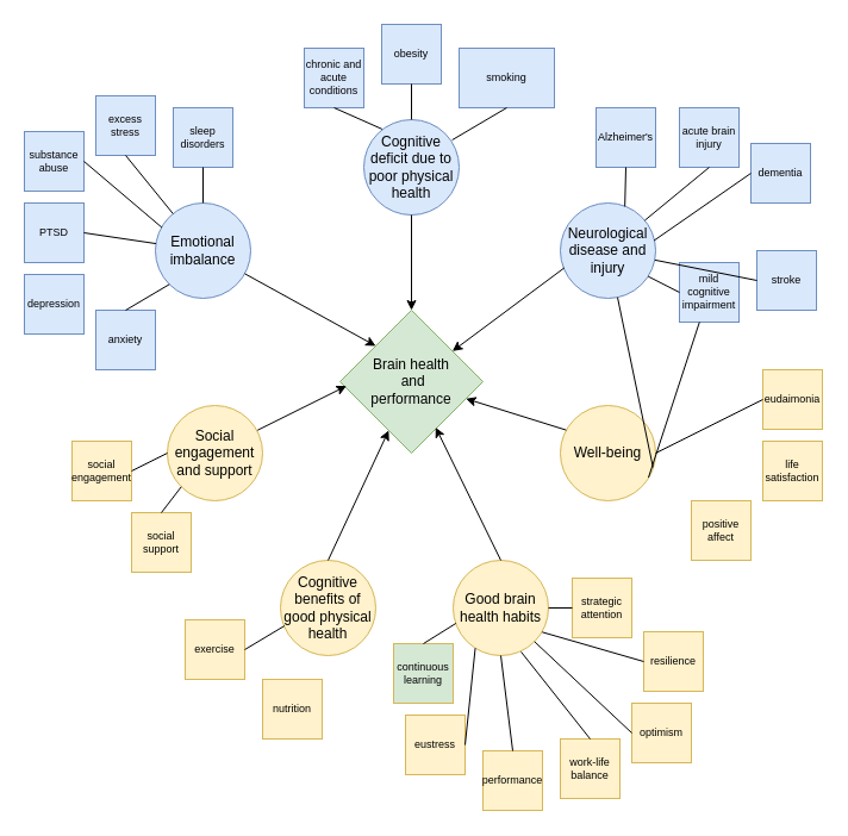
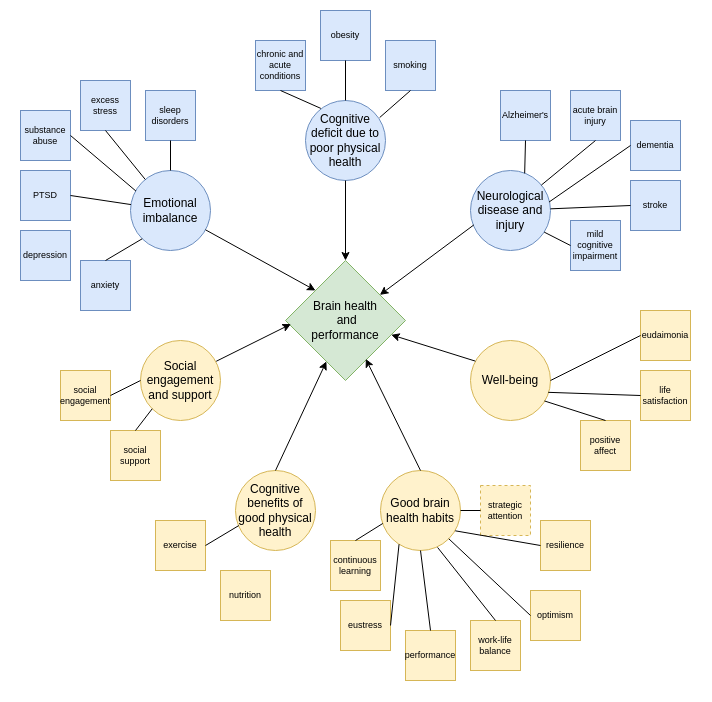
- <mxCell id="20" value="obesity" style="whiteSpace=wrap;html=1;aspect=fixed;fontSize=9;fillColor=#dae8fc;strokeColor=#6c8ebf;" vertex="1" parent="1"><mxGeometry x="320" y="20" width="50" height="50" as="geometry" /></mxCell>
+ <mxCell id="20" value="obesity" style="whiteSpace=wrap;html=1;aspect=fixed;fontSize=9;fillColor=#dae8fc;strokeColor=#6c8ebf;" vertex="1" parent="1"><mxGeometry x="320" y="10" width="50" height="50" as="geometry" /></mxCell>
- <mxCell id="21" value="smoking" style="whiteSpace=wrap;html=1;aspect=fixed;fontSize=9;fillColor=#dae8fc;strokeColor=#6c8ebf;" vertex="1" parent="1"><mxGeometry x="385" y="40" width="80" height="50" as="geometry" /></mxCell>
+ <mxCell id="21" value="smoking" style="whiteSpace=wrap;html=1;aspect=fixed;fontSize=9;fillColor=#dae8fc;strokeColor=#6c8ebf;" vertex="1" parent="1"><mxGeometry x="385" y="40" width="50" height="50" as="geometry" /></mxCell>
- <mxCell id="13" value="stroke" style="whiteSpace=wrap;html=1;aspect=fixed;fontSize=9;fillColor=#dae8fc;strokeColor=#6c8ebf;" vertex="1" parent="1"><mxGeometry x="635" y="210" width="50" height="50" as="geometry" /></mxCell>
+ <mxCell id="13" value="stroke" style="whiteSpace=wrap;html=1;aspect=fixed;fontSize=9;fillColor=#dae8fc;strokeColor=#6c8ebf;" vertex="1" parent="1"><mxGeometry x="630" y="180" width="50" height="50" as="geometry" /></mxCell>
- <mxCell id="62" value="" style="endArrow=none;html=1;rounded=0;exitX=0.972;exitY=0.648;exitDx=0;exitDy=0;exitPerimeter=0;" edge="1" parent="1" source="5" target="3"><mxGeometry width="50" height="50" relative="1" as="geometry"><mxPoint x="520" y="360" as="sourcePoint" /><mxPoint x="590" y="370" as="targetPoint" /></mxGeometry></mxCell>
+ <mxCell id="62" value="" style="endArrow=none;html=1;rounded=0;exitX=0.972;exitY=0.648;exitDx=0;exitDy=0;entryX=0;entryY=0.5;entryDx=0;entryDy=0;exitPerimeter=0;" edge="1" parent="1" source="5" target="49"><mxGeometry width="50" height="50" relative="1" as="geometry"><mxPoint x="520" y="360" as="sourcePoint" /><mxPoint x="590" y="370" as="targetPoint" /></mxGeometry></mxCell>
- <mxCell id="63" value="" style="endArrow=none;html=1;rounded=0;exitX=0.925;exitY=0.756;exitDx=0;exitDy=0;exitPerimeter=0;" edge="1" parent="1" source="5" target="10"><mxGeometry width="50" height="50" relative="1" as="geometry"><mxPoint x="518" y="372" as="sourcePoint" /><mxPoint x="610" y="385" as="targetPoint" /></mxGeometry></mxCell>
+ <mxCell id="63" value="" style="endArrow=none;html=1;rounded=0;exitX=0.925;exitY=0.756;exitDx=0;exitDy=0;entryX=0.5;entryY=0;entryDx=0;entryDy=0;exitPerimeter=0;" edge="1" parent="1" source="5" target="50"><mxGeometry width="50" height="50" relative="1" as="geometry"><mxPoint x="518" y="372" as="sourcePoint" /><mxPoint x="610" y="385" as="targetPoint" /></mxGeometry></mxCell>
- <mxCell id="46" value="strategic attention" style="whiteSpace=wrap;html=1;aspect=fixed;fontSize=9;fillColor=#fff2cc;strokeColor=#d6b656;" vertex="1" parent="1"><mxGeometry x="480" y="485" width="50" height="50" as="geometry" /></mxCell>
+ <mxCell id="46" value="strategic attention" style="whiteSpace=wrap;html=1;aspect=fixed;fontSize=9;fillColor=#fff2cc;strokeColor=#d6b656;dashed=1;" vertex="1" parent="1"><mxGeometry x="480" y="485" width="50" height="50" as="geometry" /></mxCell>
- <mxCell id="45" value="resilience" style="whiteSpace=wrap;html=1;aspect=fixed;fontSize=9;fillColor=#fff2cc;strokeColor=#d6b656;" vertex="1" parent="1"><mxGeometry x="540" y="530" width="50" height="50" as="geometry" /></mxCell>
+ <mxCell id="45" value="resilience" style="whiteSpace=wrap;html=1;aspect=fixed;fontSize=9;fillColor=#fff2cc;strokeColor=#d6b656;" vertex="1" parent="1"><mxGeometry x="540" y="520" width="50" height="50" as="geometry" /></mxCell>
- <mxCell id="41" value="continuous learning" style="whiteSpace=wrap;html=1;aspect=fixed;fontSize=9;fillColor=#d5e8d4;strokeColor=#d6b656;" vertex="1" parent="1"><mxGeometry x="330" y="540" width="50" height="50" as="geometry" /></mxCell>
+ <mxCell id="41" value="continuous learning" style="whiteSpace=wrap;html=1;aspect=fixed;fontSize=9;fillColor=#fff2cc;strokeColor=#d6b656;" vertex="1" parent="1"><mxGeometry x="330" y="540" width="50" height="50" as="geometry" /></mxCell>
